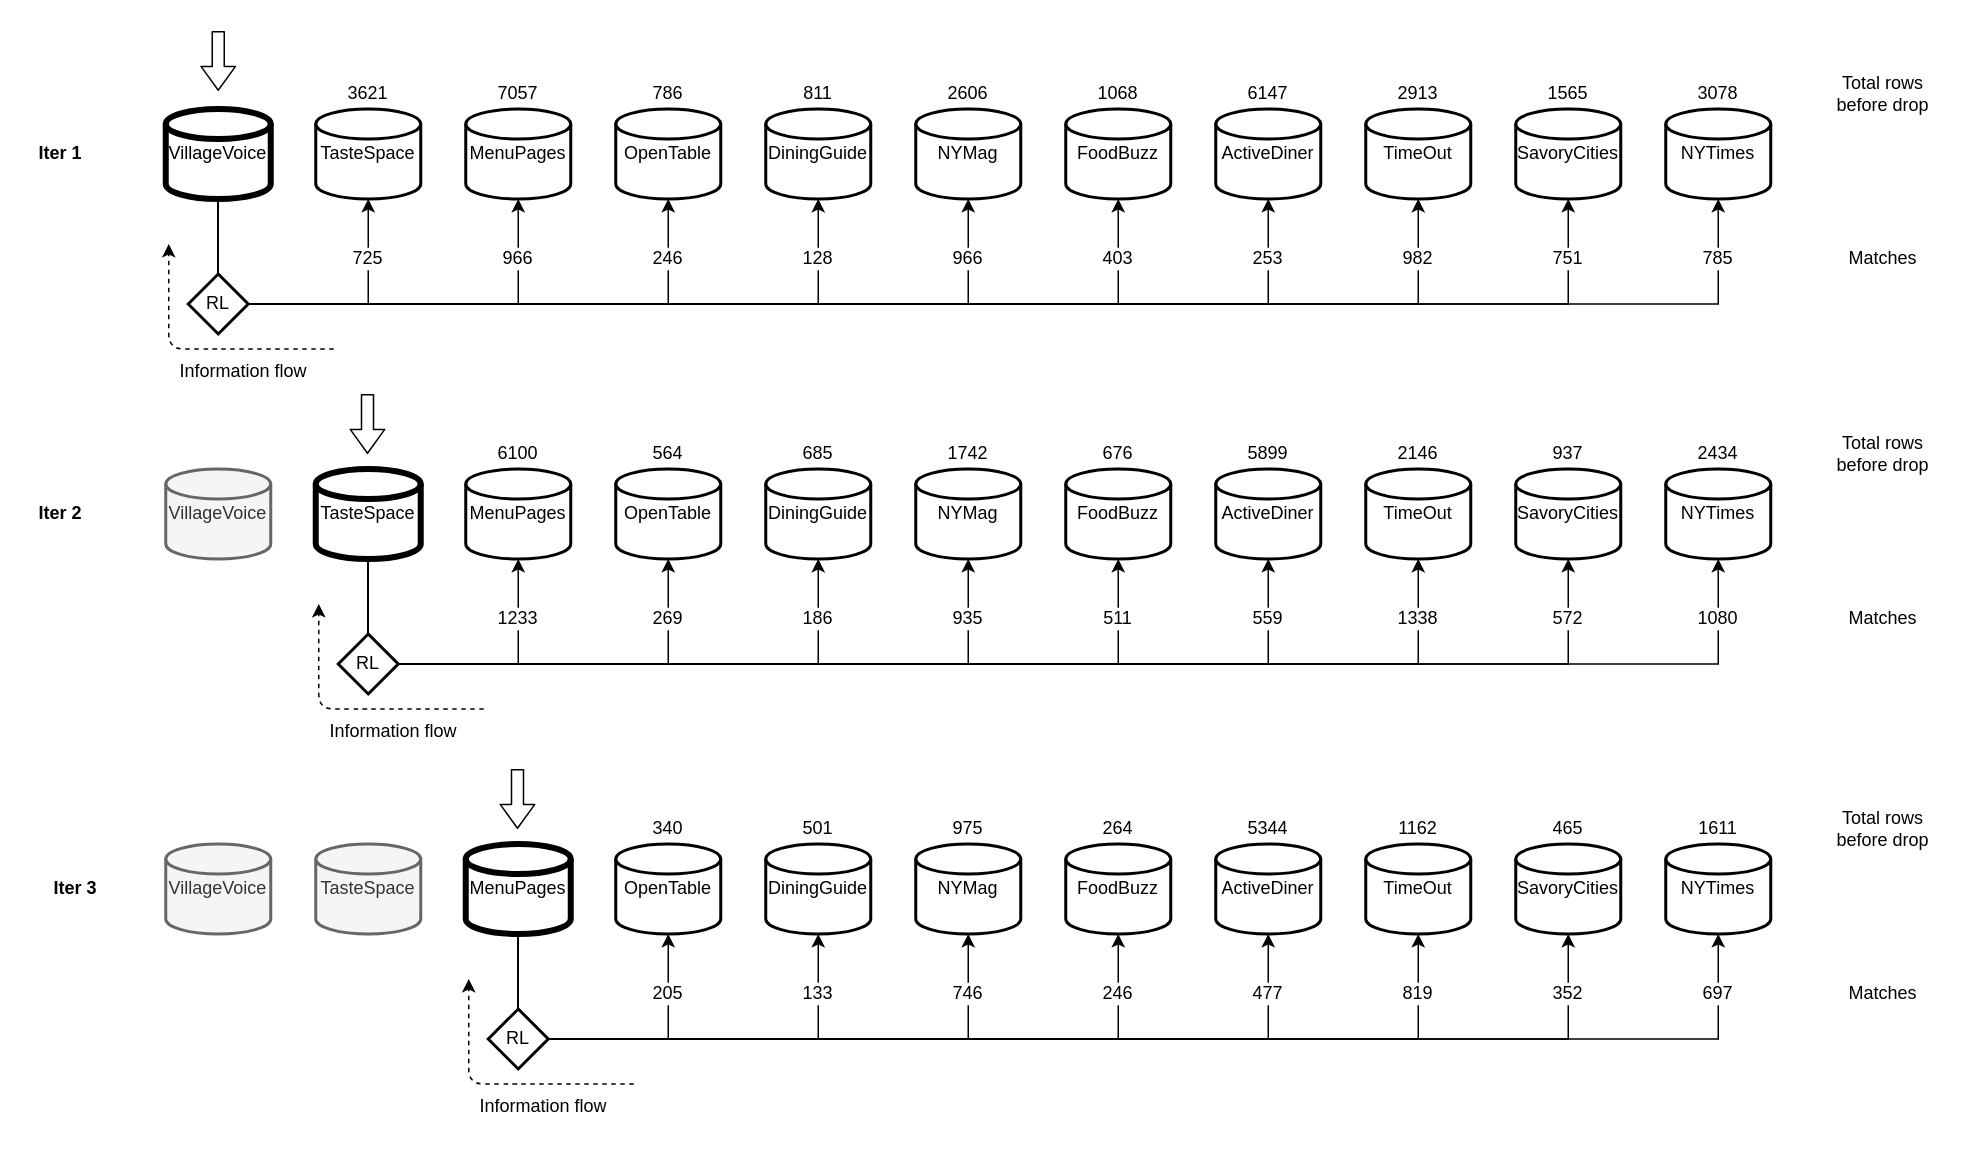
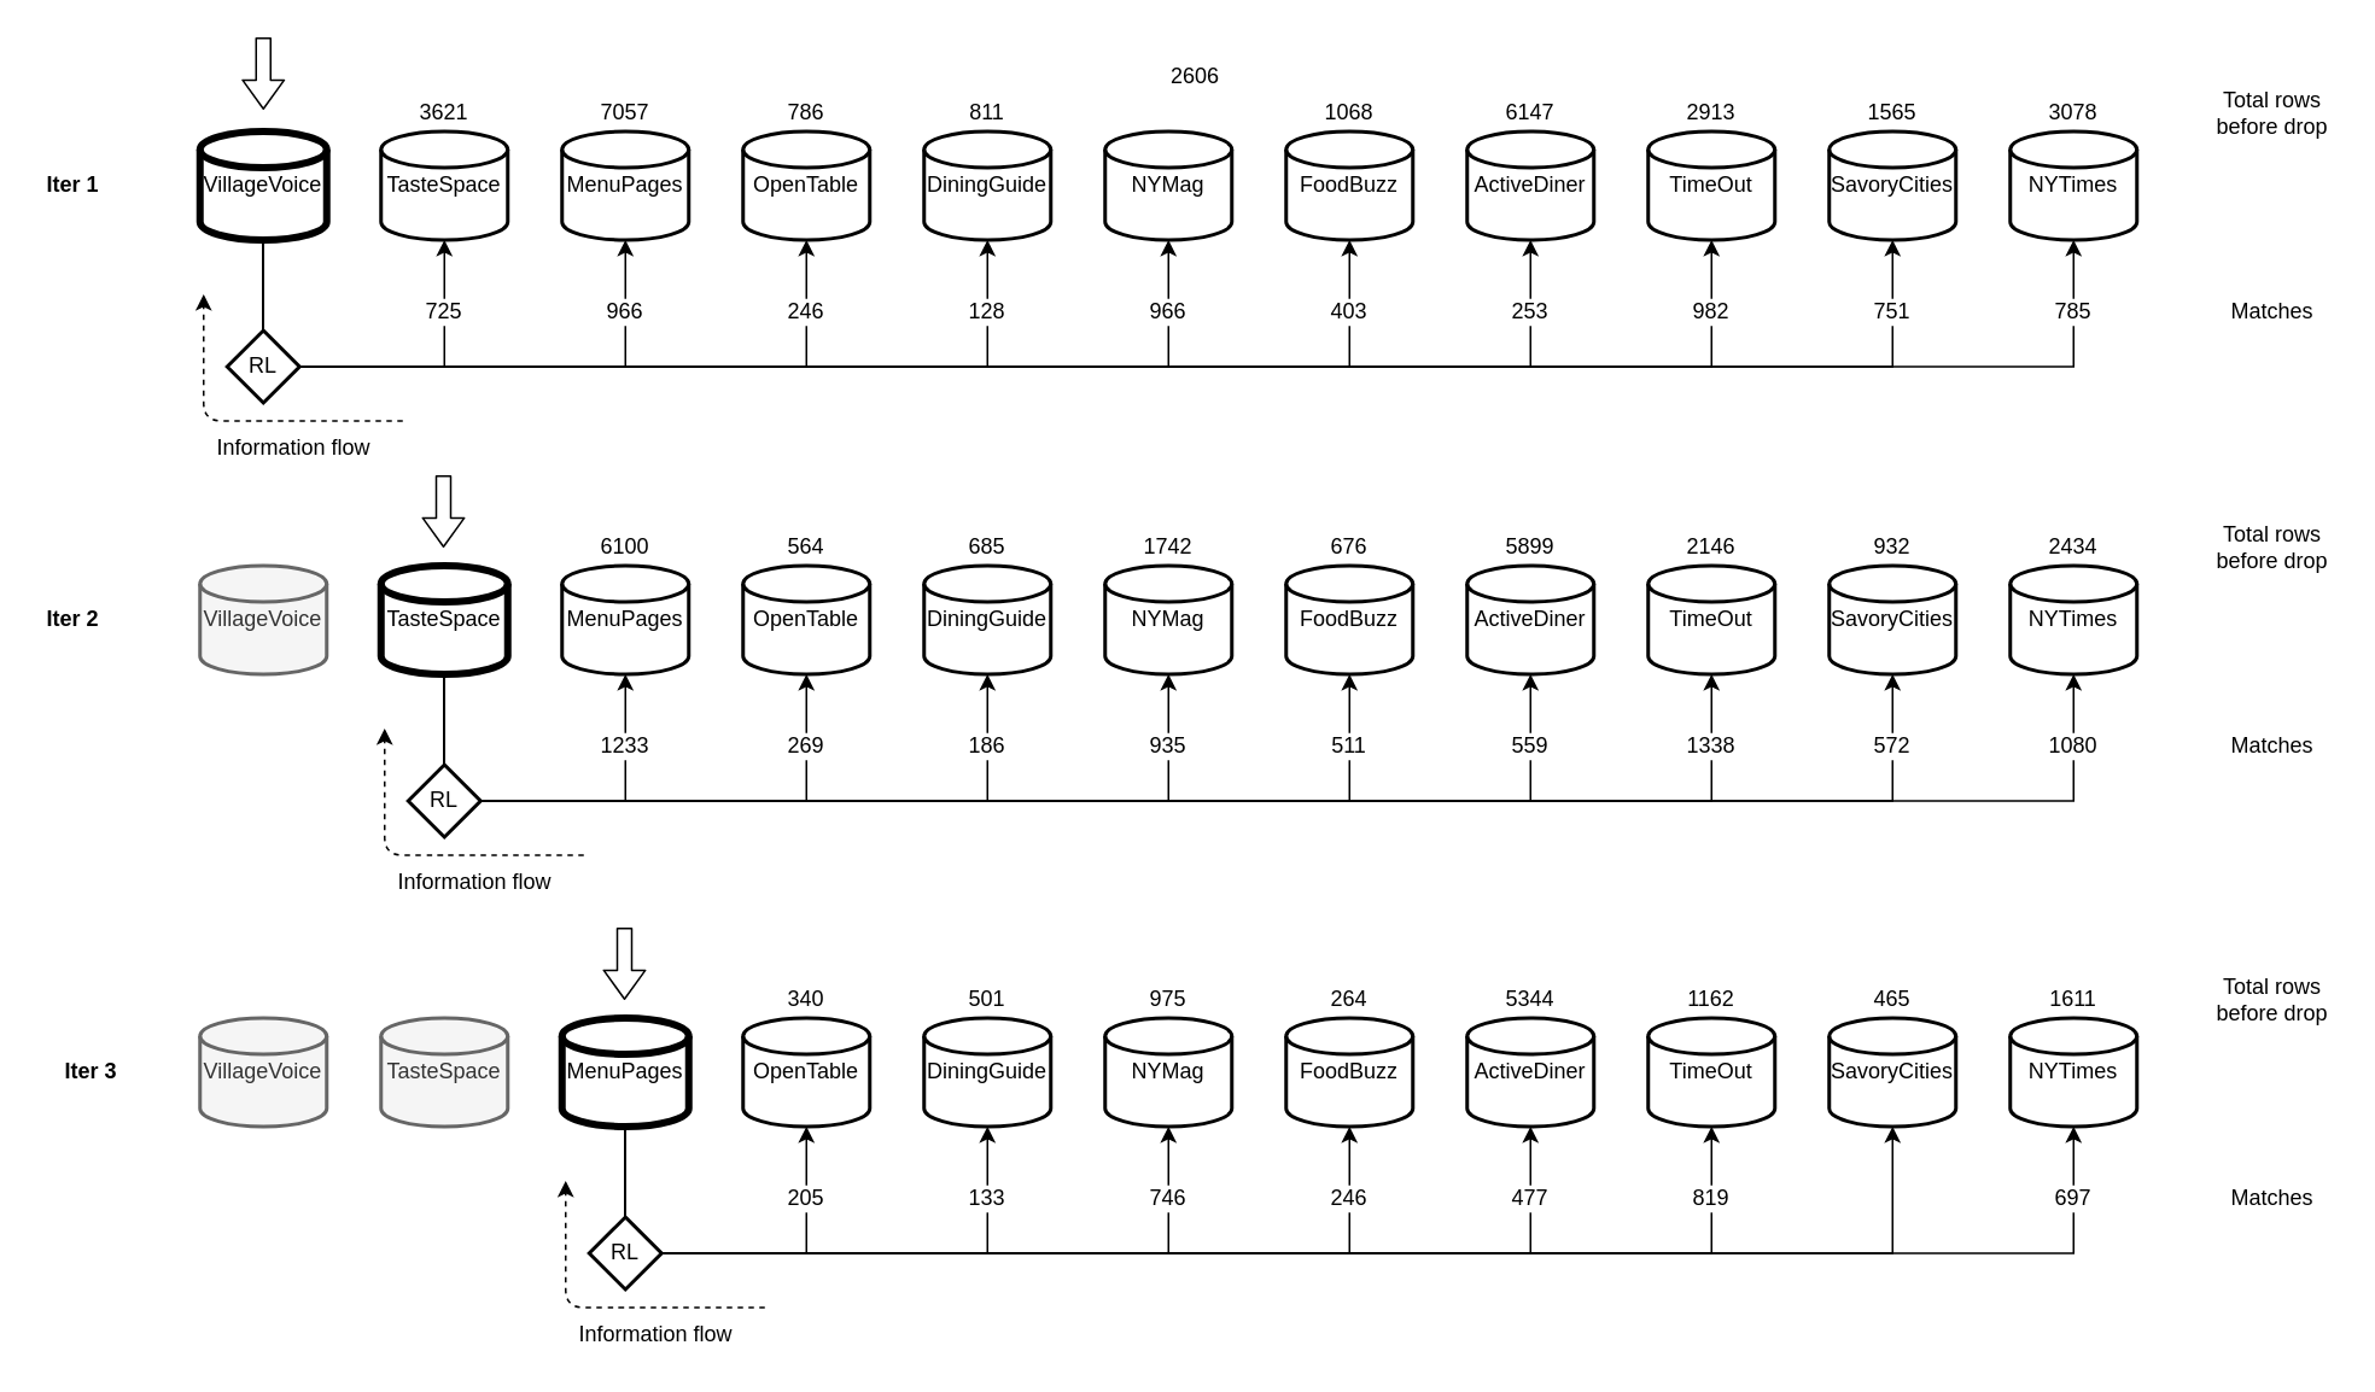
- <mxCell id="79" value="2606" style="text;html=1;strokeColor=none;fillColor=none;align=center;verticalAlign=middle;whiteSpace=wrap;rounded=0;sketch=1;fontSize=12;labelBackgroundColor=#ffffff;labelBorderColor=none;" vertex="1" parent="1"><mxGeometry x="625" y="52" width="40" height="20" as="geometry" /></mxCell>
+ <mxCell id="79" value="2606" style="text;html=1;strokeColor=none;fillColor=none;align=center;verticalAlign=middle;whiteSpace=wrap;rounded=0;sketch=1;fontSize=12;labelBackgroundColor=#ffffff;labelBorderColor=none;" vertex="1" parent="1"><mxGeometry x="640" y="32" width="40" height="20" as="geometry" /></mxCell>
- <mxCell id="103" value="937" style="text;html=1;strokeColor=none;fillColor=none;align=center;verticalAlign=middle;whiteSpace=wrap;rounded=0;sketch=1;fontSize=12;labelBackgroundColor=#ffffff;labelBorderColor=none;" vertex="1" parent="1"><mxGeometry x="1025" y="292" width="40" height="20" as="geometry" /></mxCell>
+ <mxCell id="103" value="932" style="text;html=1;strokeColor=none;fillColor=none;align=center;verticalAlign=middle;whiteSpace=wrap;rounded=0;sketch=1;fontSize=12;labelBackgroundColor=#ffffff;labelBorderColor=none;" vertex="1" parent="1"><mxGeometry x="1025" y="292" width="40" height="20" as="geometry" /></mxCell>
- <mxCell id="111" value="352" style="text;html=1;strokeColor=none;fillColor=none;align=center;verticalAlign=middle;whiteSpace=wrap;rounded=0;sketch=1;fontSize=12;labelBackgroundColor=#ffffff;labelBorderColor=none;" vertex="1" parent="1"><mxGeometry x="1025" y="652" width="40" height="20" as="geometry" /></mxCell>
